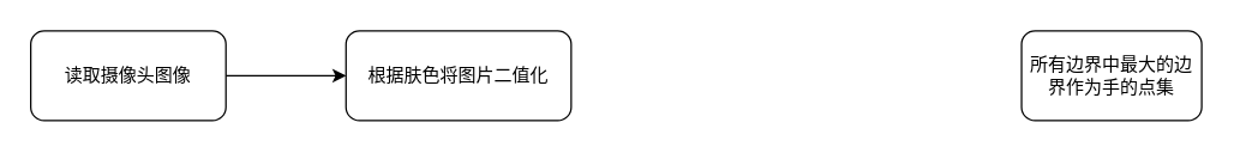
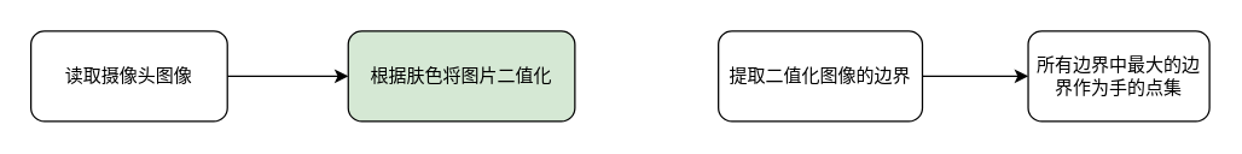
- <mxCell id="4" value="根据肤色将图片二值化" style="rounded=1;whiteSpace=wrap;html=1;" vertex="1" parent="1"><mxGeometry x="230" y="20" width="150" height="60" as="geometry" /></mxCell>
+ <mxCell id="4" value="根据肤色将图片二值化" style="rounded=1;whiteSpace=wrap;html=1;fillColor=#d5e8d4;" vertex="1" parent="1"><mxGeometry x="230" y="20" width="150" height="60" as="geometry" /></mxCell>
+ <mxCell id="6" value="提取二值化图像的边界" style="whiteSpace=wrap;html=1;rounded=1;" vertex="1" parent="1"><mxGeometry x="475" y="20" width="135" height="60" as="geometry" /></mxCell>
+ <mxCell id="5" value="" style="edgeStyle=none;html=1;" edge="1" parent="1" source="6" target="7"><mxGeometry relative="1" as="geometry" /></mxCell>
